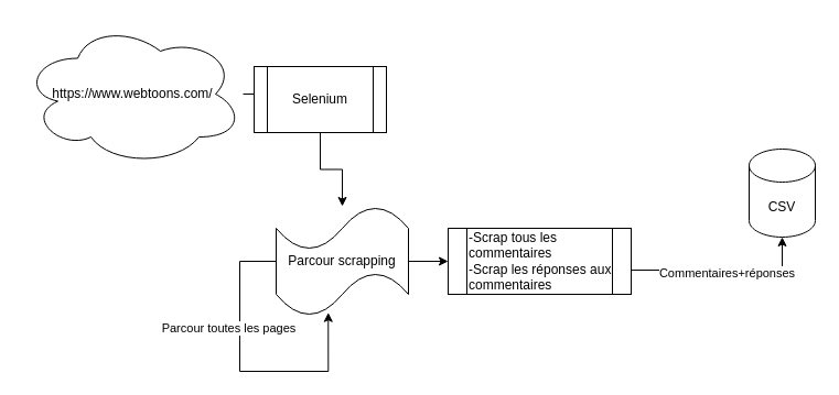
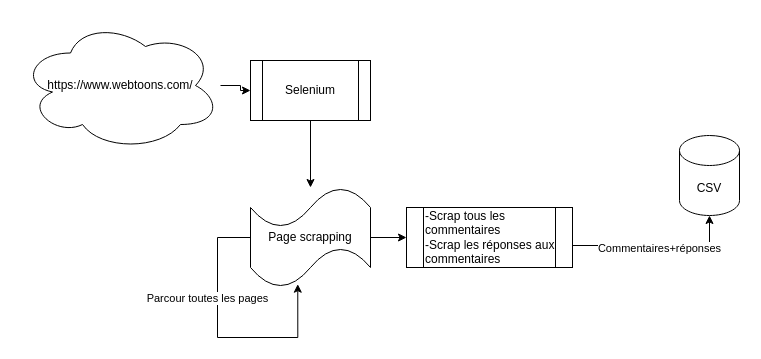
- <mxCell id="5" value="Selenium" style="shape=process;whiteSpace=wrap;html=1;backgroundOutline=1;" vertex="1" parent="1"><mxGeometry x="230" y="60" width="120" height="60" as="geometry" /></mxCell>
+ <mxCell id="5" value="Selenium" style="shape=process;whiteSpace=wrap;html=1;backgroundOutline=1;" vertex="1" parent="1"><mxGeometry x="250" y="60" width="120" height="60" as="geometry" /></mxCell>
- <mxCell id="9" value="Parcour scrapping" style="shape=tape;whiteSpace=wrap;html=1;" vertex="1" parent="1"><mxGeometry x="250" y="187" width="120" height="100" as="geometry" /></mxCell>
+ <mxCell id="9" value="Page scrapping" style="shape=tape;whiteSpace=wrap;html=1;" vertex="1" parent="1"><mxGeometry x="250" y="187" width="120" height="100" as="geometry" /></mxCell>
